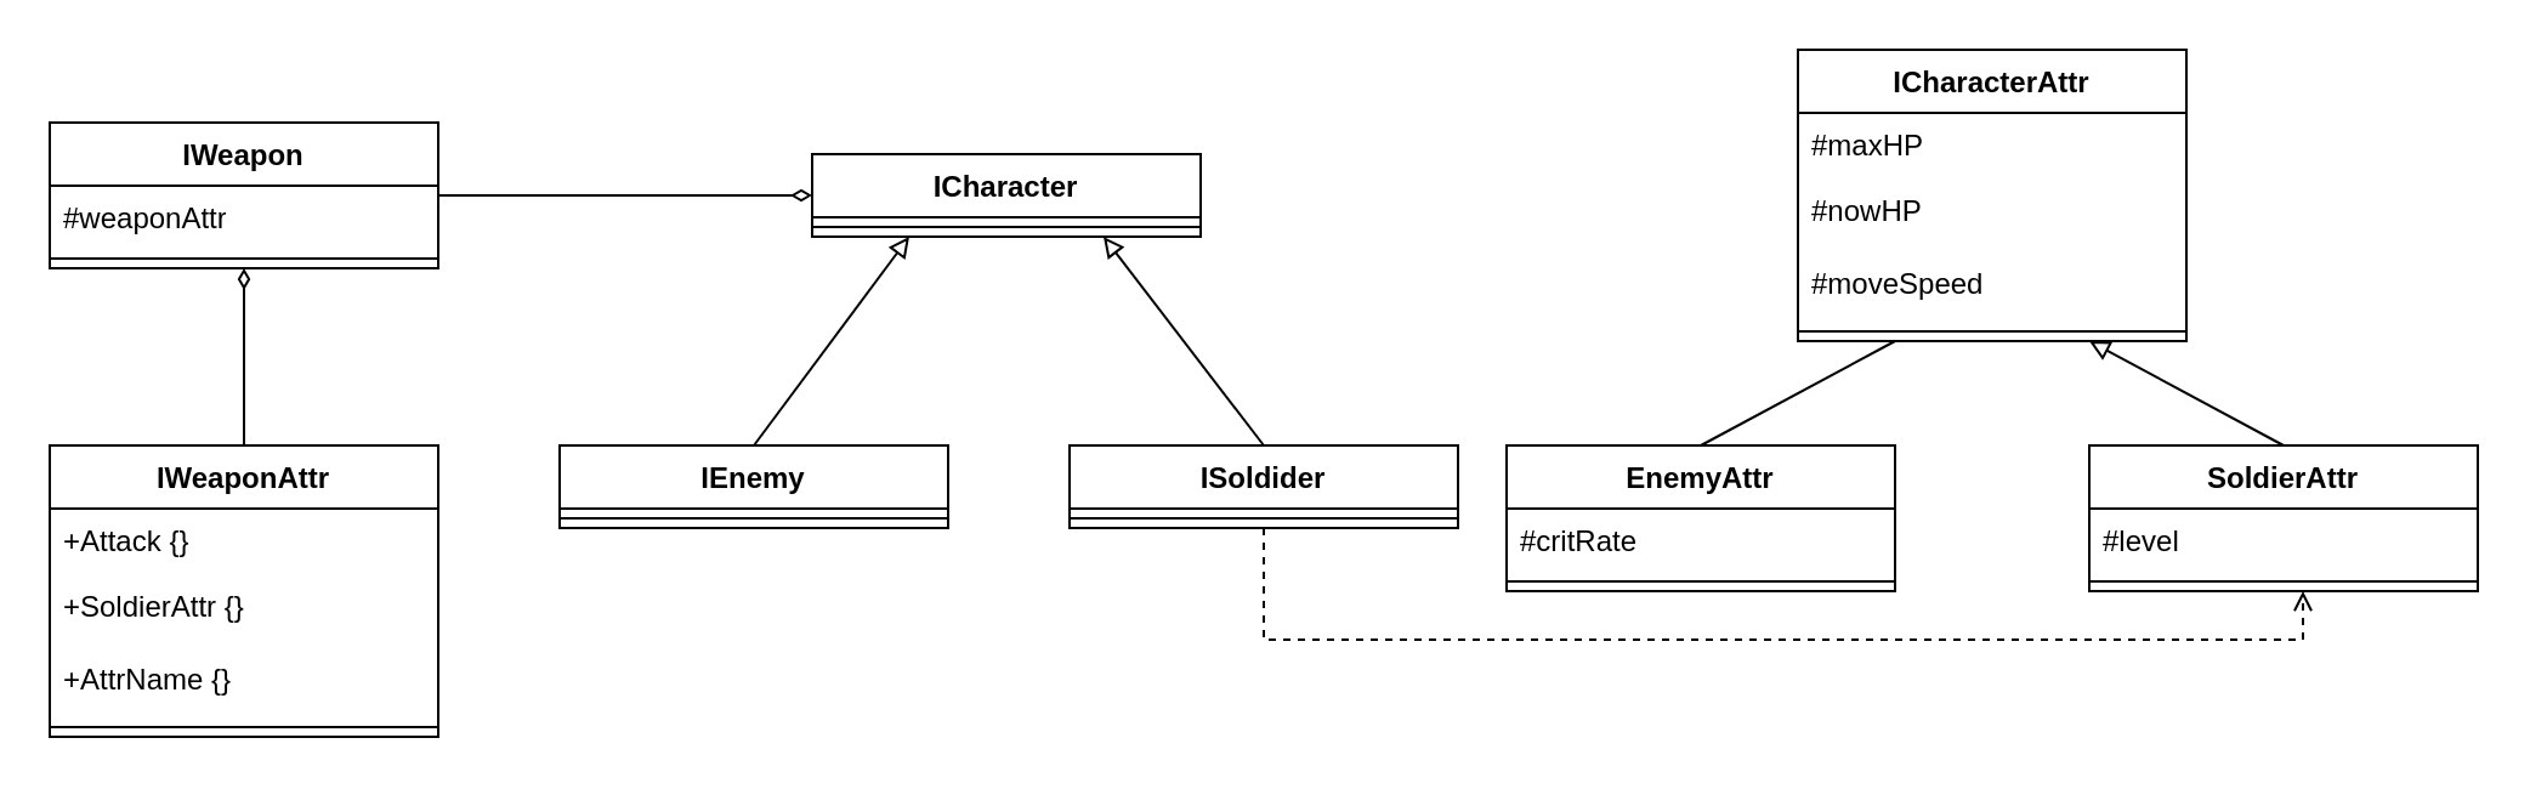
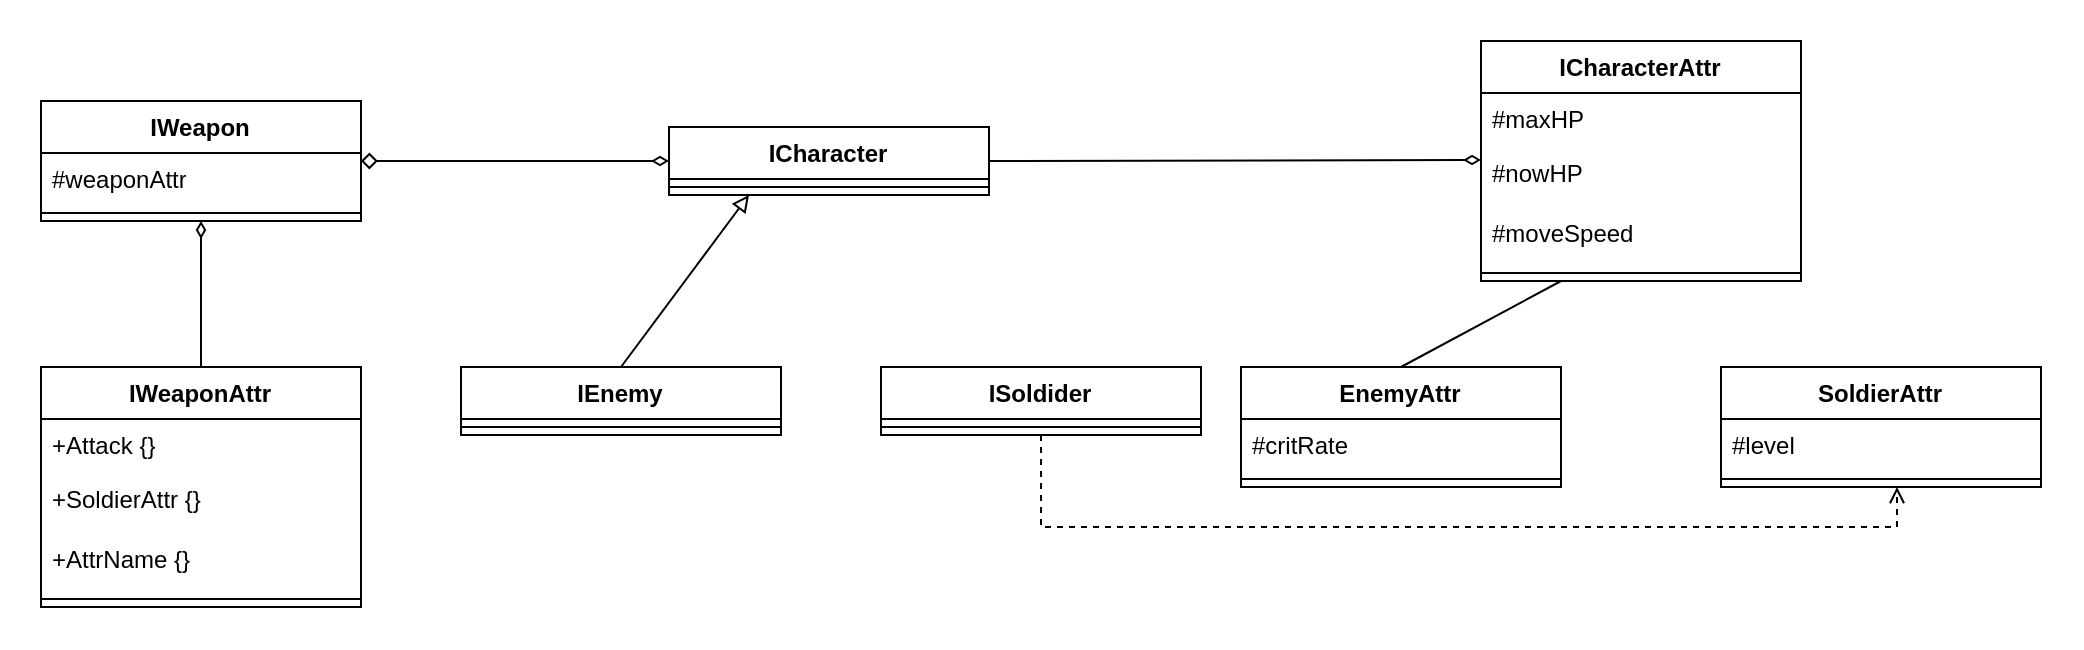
- <mxCell id="34" style="rounded=0;orthogonalLoop=1;jettySize=auto;html=1;exitX=0;exitY=0.5;exitDx=0;exitDy=0;entryX=1;entryY=0.154;entryDx=0;entryDy=0;entryPerimeter=0;startArrow=diamondThin;startFill=0;endArrow=none;endFill=0;" edge="1" parent="1" source="2" target="24"><mxGeometry relative="1" as="geometry" /></mxCell>
+ <mxCell id="34" style="rounded=0;orthogonalLoop=1;jettySize=auto;html=1;exitX=0;exitY=0.5;exitDx=0;exitDy=0;entryX=1;entryY=0.154;entryDx=0;entryDy=0;entryPerimeter=0;startArrow=diamondThin;startFill=0;endArrow=diamond;endFill=0;" edge="1" parent="1" source="2" target="24"><mxGeometry relative="1" as="geometry" /></mxCell>
+ <mxCell id="33" style="rounded=0;orthogonalLoop=1;jettySize=auto;html=1;exitX=0;exitY=0.25;exitDx=0;exitDy=0;entryX=1;entryY=0.5;entryDx=0;entryDy=0;startArrow=diamondThin;startFill=0;endArrow=none;endFill=0;" edge="1" parent="1" source="12" target="2"><mxGeometry relative="1" as="geometry" /></mxCell>
- <mxCell id="7" style="rounded=0;orthogonalLoop=1;jettySize=auto;html=1;exitX=0.5;exitY=0;exitDx=0;exitDy=0;entryX=0.75;entryY=1;entryDx=0;entryDy=0;endArrow=block;endFill=0;" edge="1" parent="1" source="8" target="2"><mxGeometry relative="1" as="geometry" /></mxCell>
- <mxCell id="19" style="rounded=0;orthogonalLoop=1;jettySize=auto;html=1;exitX=0.5;exitY=0;exitDx=0;exitDy=0;entryX=0.75;entryY=1;entryDx=0;entryDy=0;endArrow=block;endFill=0;" edge="1" parent="1" source="20" target="10"><mxGeometry relative="1" as="geometry" /></mxCell>
